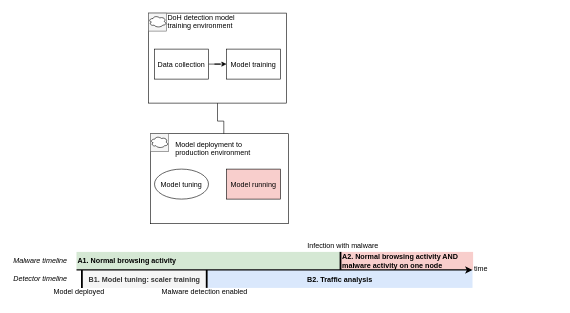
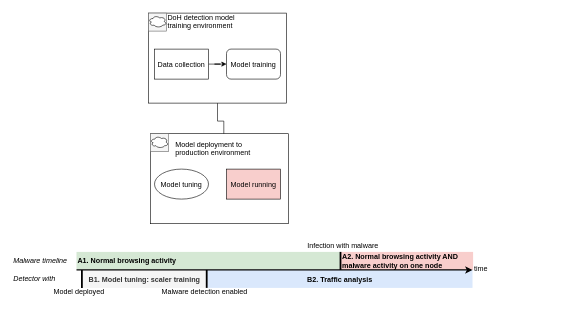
- <mxCell id="11" value="Model training" style="rounded=0;" parent="1" vertex="1"><mxGeometry x="377" y="81" width="90" height="50" as="geometry" /></mxCell>
+ <mxCell id="11" value="Model training" style="rounded=1;" parent="1" vertex="1"><mxGeometry x="377" y="81" width="90" height="50" as="geometry" /></mxCell>
- <mxCell id="27" value="Detector timeline" style="text;strokeColor=none;fillColor=none;align=left;verticalAlign=middle;rounded=0;fontStyle=2" parent="1" vertex="1"><mxGeometry x="20" y="448" width="117" height="30" as="geometry" /></mxCell>
+ <mxCell id="27" value="Detector with" style="text;strokeColor=none;fillColor=none;align=left;verticalAlign=middle;rounded=0;fontStyle=2" parent="1" vertex="1"><mxGeometry x="20" y="448" width="117" height="30" as="geometry" /></mxCell>
